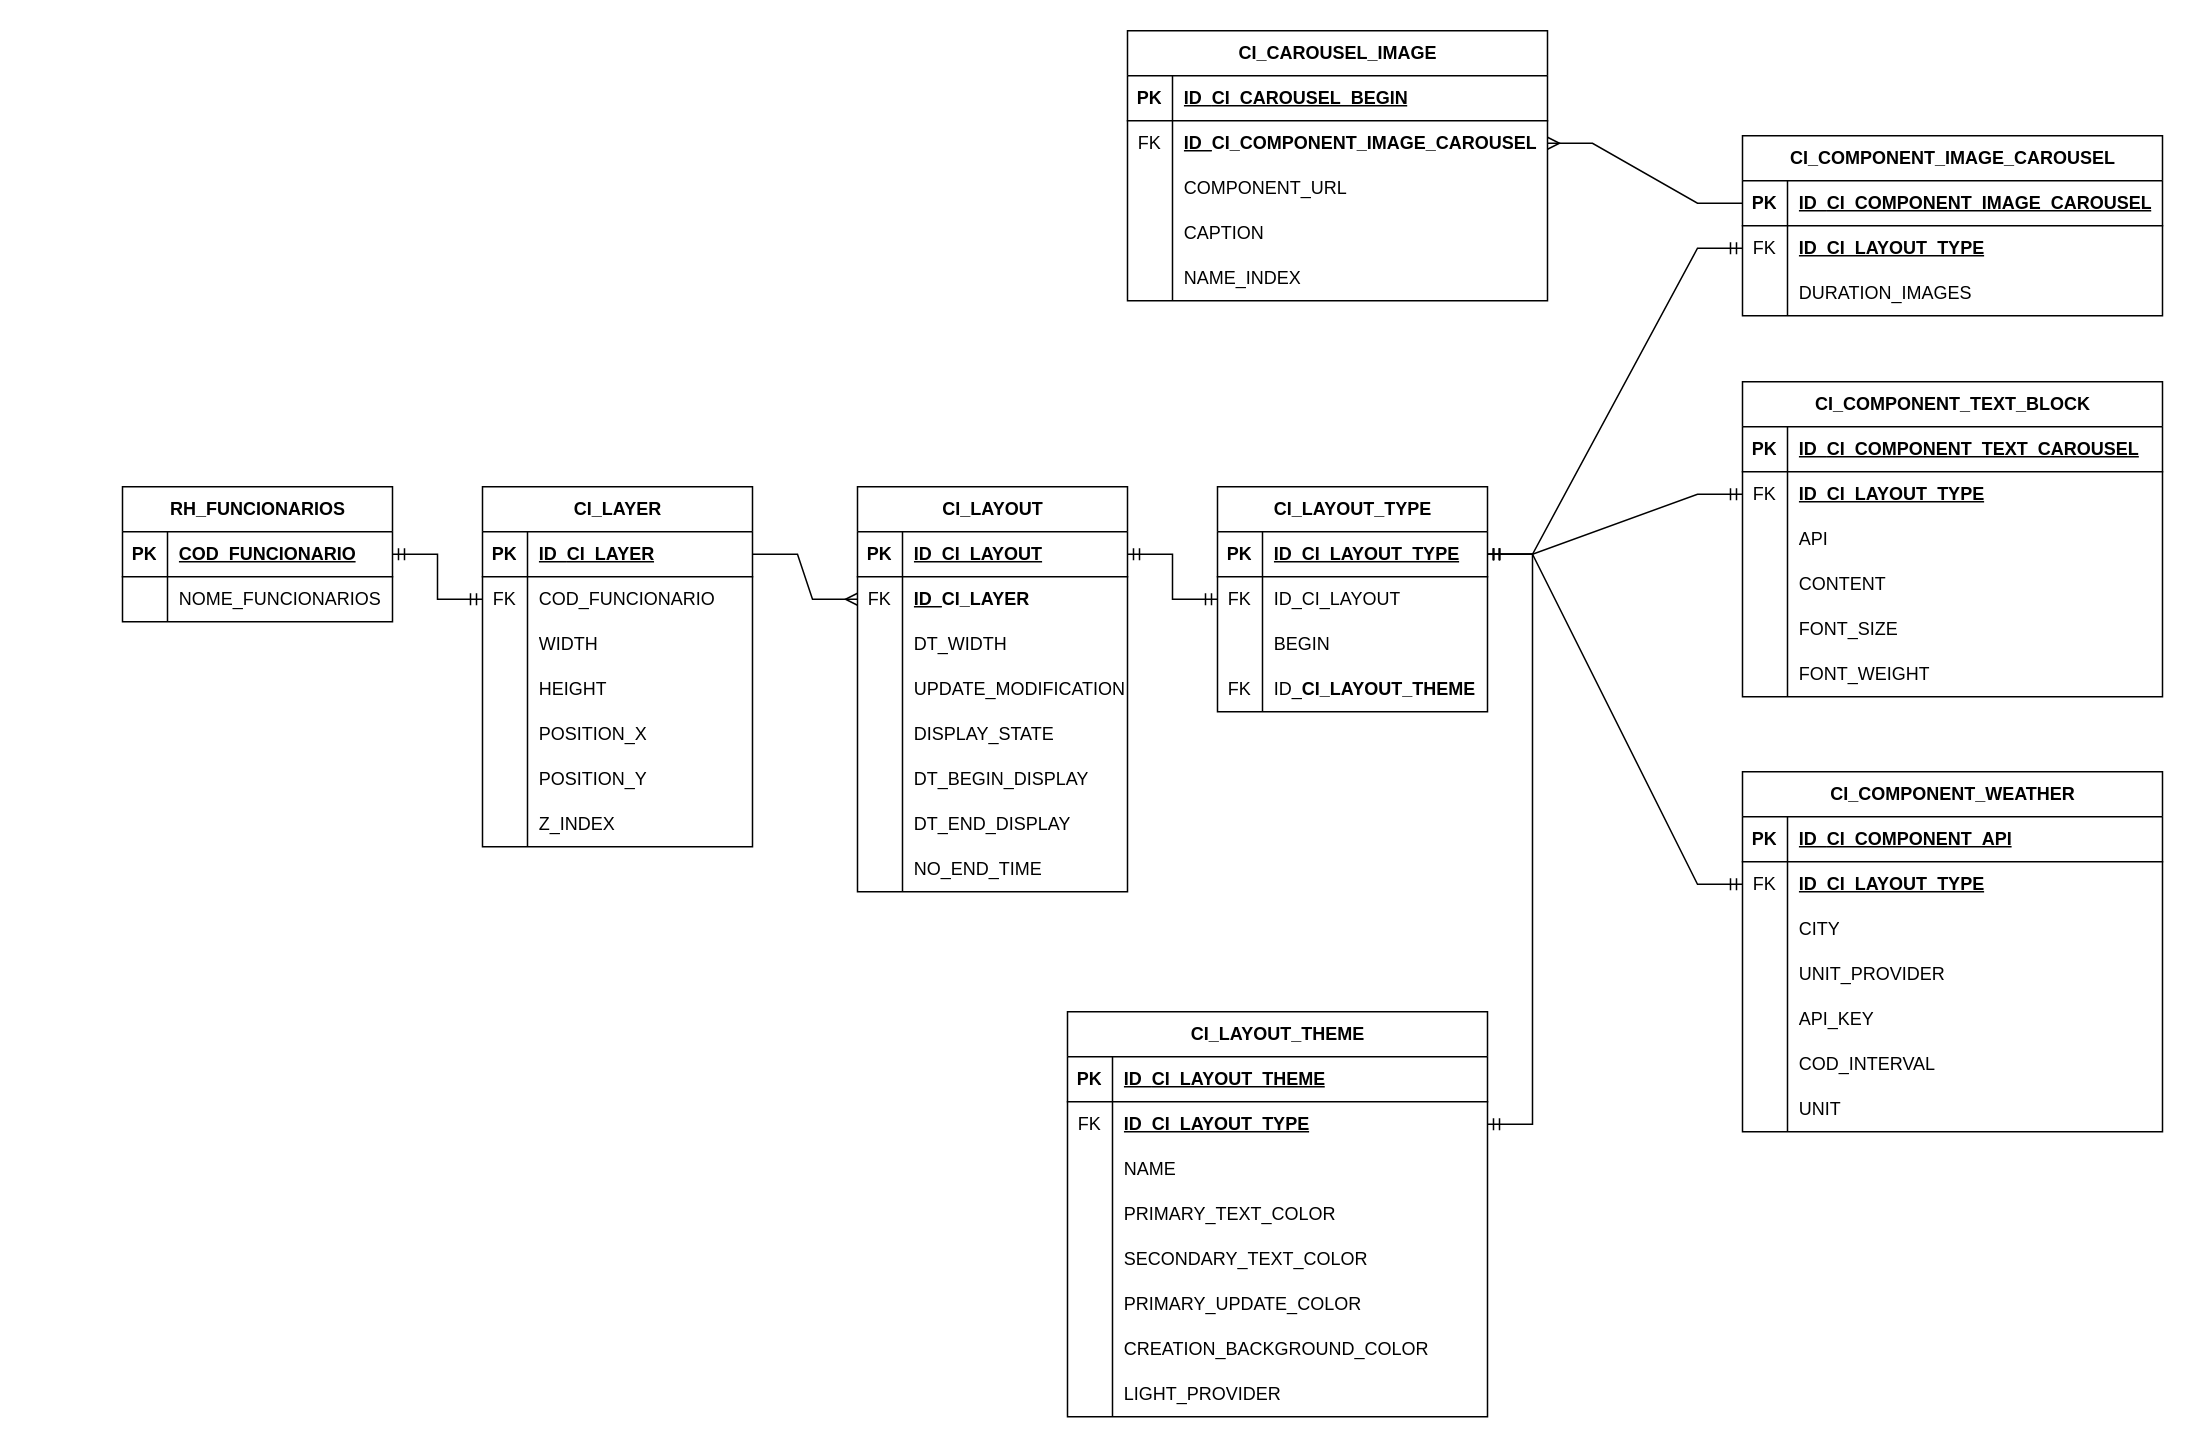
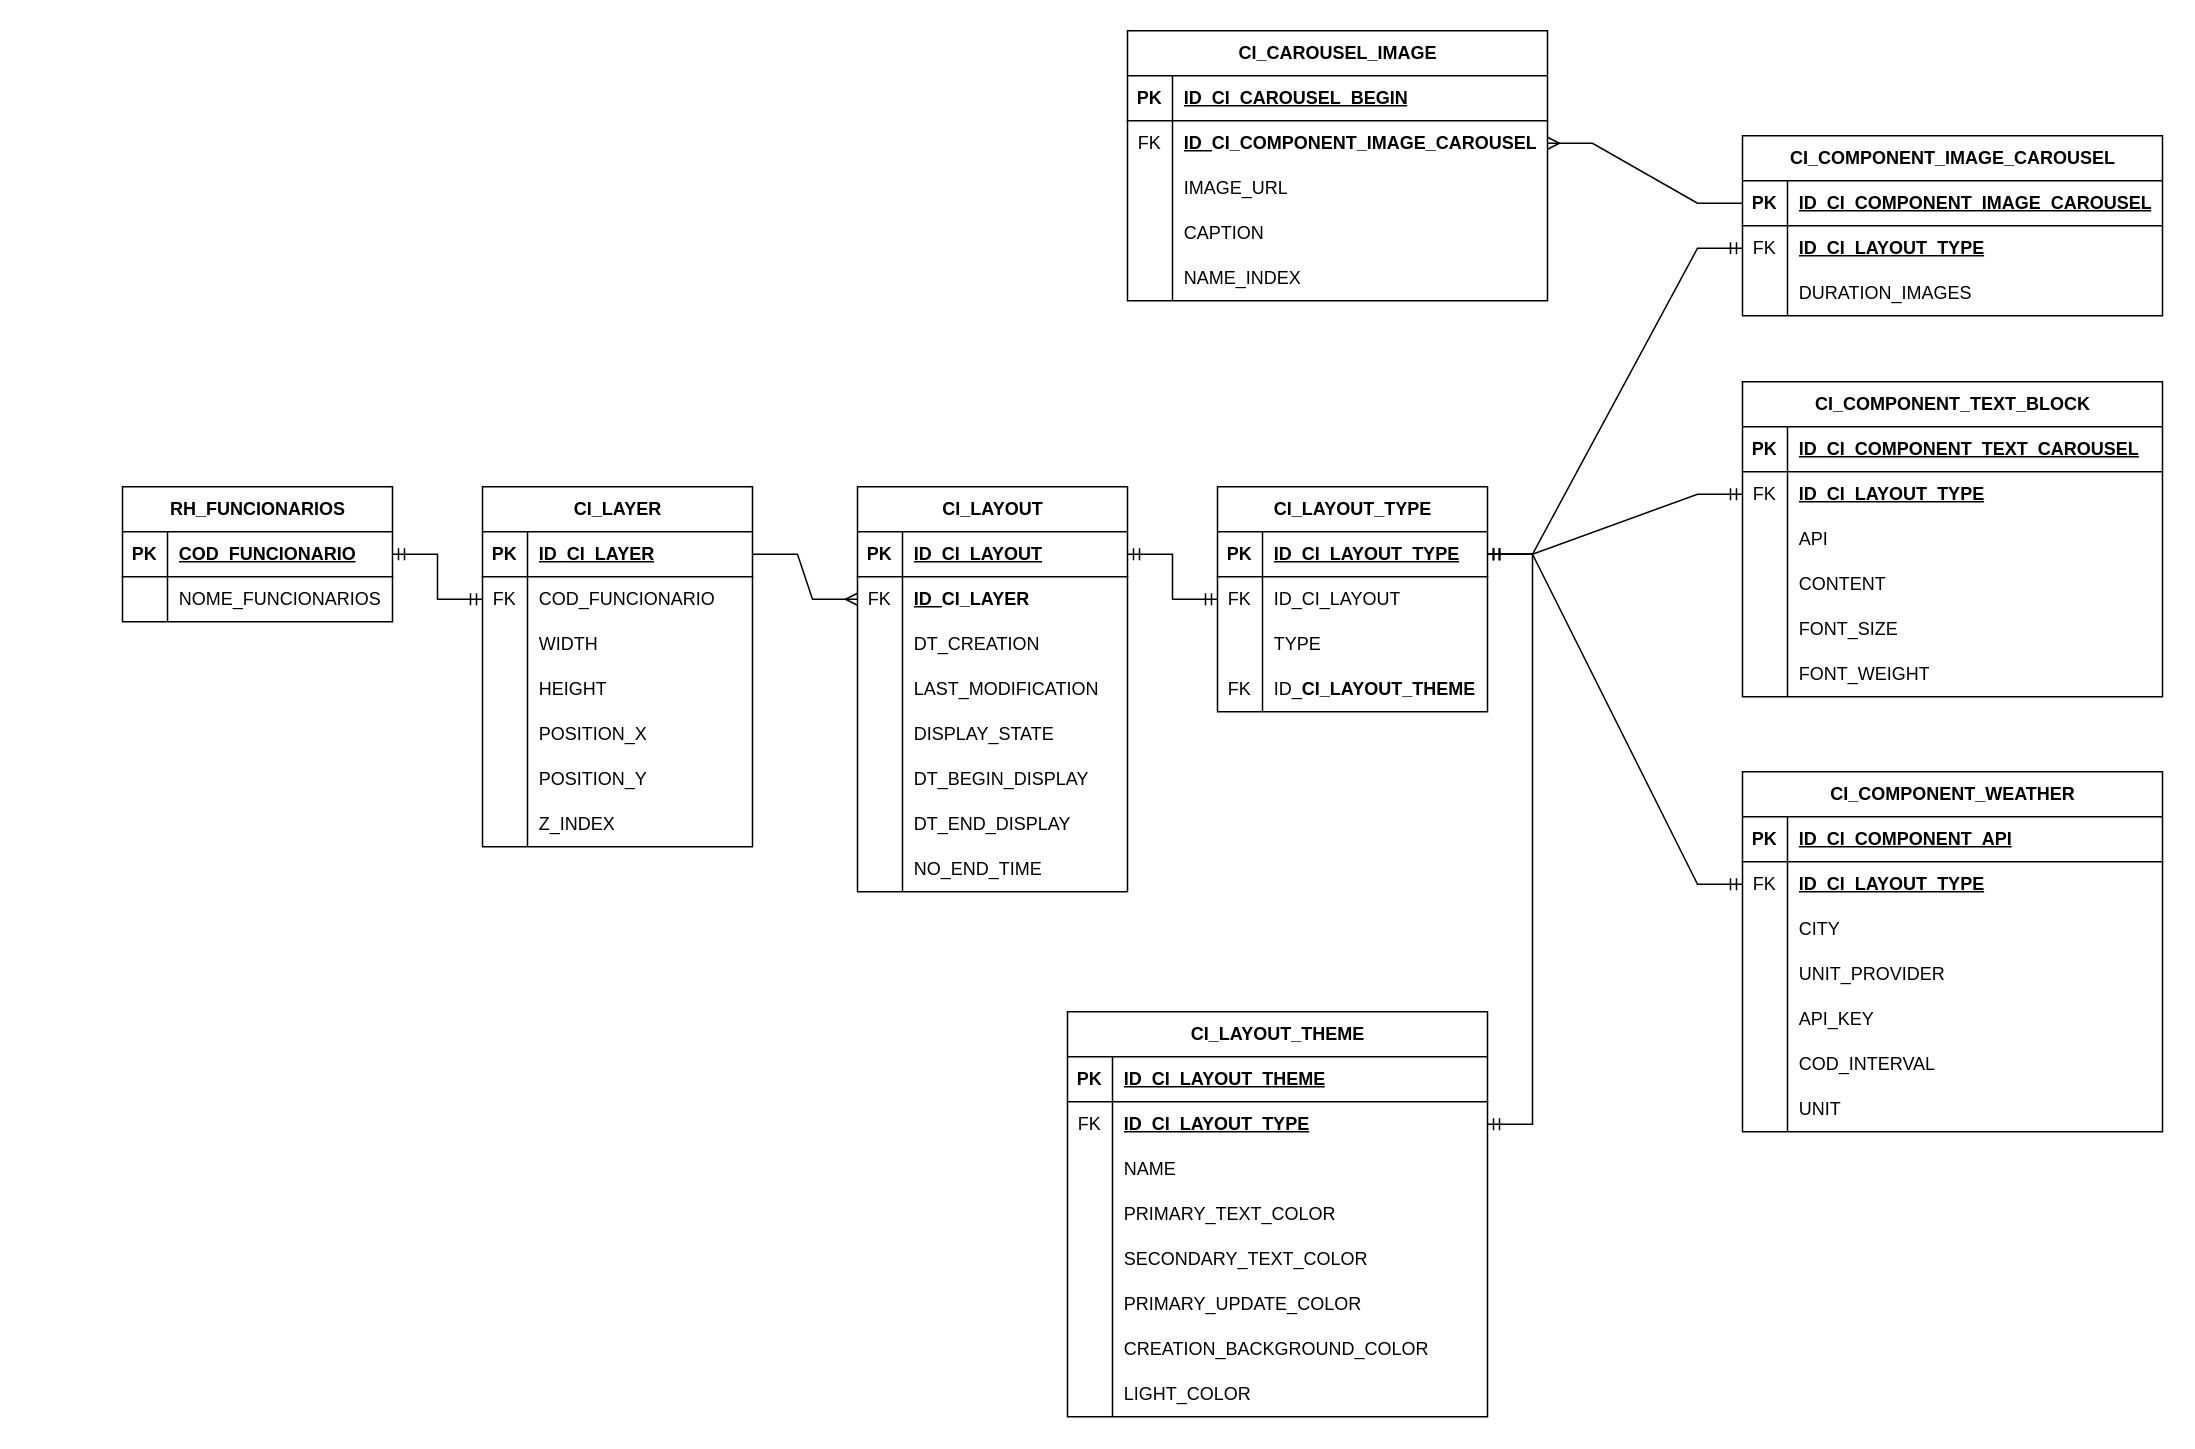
- <mxCell id="68" value="COMPONENT_URL" style="shape=partialRectangle;connectable=0;fillColor=none;top=0;left=0;bottom=0;right=0;align=left;spacingLeft=6;overflow=hidden;whiteSpace=wrap;html=1;" parent="66" vertex="1"><mxGeometry x="30" width="250" height="30" as="geometry"><mxRectangle width="250" height="30" as="alternateBounds" /></mxGeometry></mxCell>
+ <mxCell id="68" value="IMAGE_URL" style="shape=partialRectangle;connectable=0;fillColor=none;top=0;left=0;bottom=0;right=0;align=left;spacingLeft=6;overflow=hidden;whiteSpace=wrap;html=1;" parent="66" vertex="1"><mxGeometry x="30" width="250" height="30" as="geometry"><mxRectangle width="250" height="30" as="alternateBounds" /></mxGeometry></mxCell>
- <mxCell id="11" value="DT_WIDTH" style="shape=partialRectangle;connectable=0;fillColor=none;top=0;left=0;bottom=0;right=0;align=left;spacingLeft=6;overflow=hidden;whiteSpace=wrap;html=1;" parent="9" vertex="1"><mxGeometry x="30" width="150" height="30" as="geometry"><mxRectangle width="150" height="30" as="alternateBounds" /></mxGeometry></mxCell>
+ <mxCell id="11" value="DT_CREATION" style="shape=partialRectangle;connectable=0;fillColor=none;top=0;left=0;bottom=0;right=0;align=left;spacingLeft=6;overflow=hidden;whiteSpace=wrap;html=1;" parent="9" vertex="1"><mxGeometry x="30" width="150" height="30" as="geometry"><mxRectangle width="150" height="30" as="alternateBounds" /></mxGeometry></mxCell>
- <mxCell id="44" value="BEGIN" style="shape=partialRectangle;connectable=0;fillColor=none;top=0;left=0;bottom=0;right=0;align=left;spacingLeft=6;overflow=hidden;whiteSpace=wrap;html=1;" parent="42" vertex="1"><mxGeometry x="30" width="150" height="30" as="geometry"><mxRectangle width="150" height="30" as="alternateBounds" /></mxGeometry></mxCell>
+ <mxCell id="44" value="TYPE" style="shape=partialRectangle;connectable=0;fillColor=none;top=0;left=0;bottom=0;right=0;align=left;spacingLeft=6;overflow=hidden;whiteSpace=wrap;html=1;" parent="42" vertex="1"><mxGeometry x="30" width="150" height="30" as="geometry"><mxRectangle width="150" height="30" as="alternateBounds" /></mxGeometry></mxCell>
- <mxCell id="14" value="UPDATE_MODIFICATION" style="shape=partialRectangle;connectable=0;fillColor=none;top=0;left=0;bottom=0;right=0;align=left;spacingLeft=6;overflow=hidden;whiteSpace=wrap;html=1;" parent="12" vertex="1"><mxGeometry x="30" width="150" height="30" as="geometry"><mxRectangle width="150" height="30" as="alternateBounds" /></mxGeometry></mxCell>
+ <mxCell id="14" value="LAST_MODIFICATION" style="shape=partialRectangle;connectable=0;fillColor=none;top=0;left=0;bottom=0;right=0;align=left;spacingLeft=6;overflow=hidden;whiteSpace=wrap;html=1;" parent="12" vertex="1"><mxGeometry x="30" width="150" height="30" as="geometry"><mxRectangle width="150" height="30" as="alternateBounds" /></mxGeometry></mxCell>
- <mxCell id="143" value="LIGHT_PROVIDER" style="shape=partialRectangle;connectable=0;fillColor=none;top=0;left=0;bottom=0;right=0;align=left;spacingLeft=6;overflow=hidden;whiteSpace=wrap;html=1;" parent="141" vertex="1"><mxGeometry x="30" width="250" height="30" as="geometry"><mxRectangle width="250" height="30" as="alternateBounds" /></mxGeometry></mxCell>
+ <mxCell id="143" value="LIGHT_COLOR" style="shape=partialRectangle;connectable=0;fillColor=none;top=0;left=0;bottom=0;right=0;align=left;spacingLeft=6;overflow=hidden;whiteSpace=wrap;html=1;" parent="141" vertex="1"><mxGeometry x="30" width="250" height="30" as="geometry"><mxRectangle width="250" height="30" as="alternateBounds" /></mxGeometry></mxCell>
